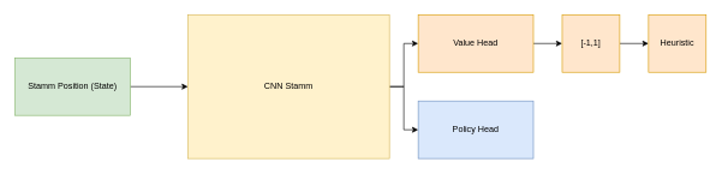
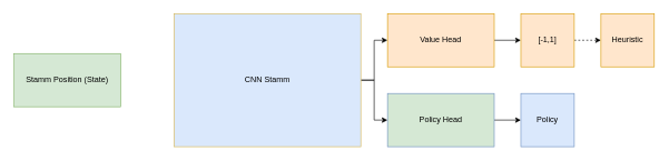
- <mxCell id="11" value="" style="edgeStyle=orthogonalEdgeStyle;rounded=0;orthogonalLoop=1;jettySize=auto;html=1;" parent="1" source="12" target="14" edge="1"><mxGeometry relative="1" as="geometry" /></mxCell>
+ <mxCell id="11" value="" style="edgeStyle=orthogonalEdgeStyle;rounded=0;orthogonalLoop=1;jettySize=auto;html=1;dashed=1;" parent="1" source="12" target="14" edge="1"><mxGeometry relative="1" as="geometry" /></mxCell>
- <mxCell id="2" value="" style="edgeStyle=orthogonalEdgeStyle;rounded=0;orthogonalLoop=1;jettySize=auto;html=1;" parent="1" source="3" target="6" edge="1"><mxGeometry relative="1" as="geometry" /></mxCell>
- <mxCell id="6" value="CNN Stamm" style="rounded=0;whiteSpace=wrap;html=1;fillColor=#fff2cc;strokeColor=#d6b656;" parent="1" vertex="1"><mxGeometry x="260" y="20" width="280" height="200" as="geometry" /></mxCell>
+ <mxCell id="6" value="CNN Stamm" style="rounded=0;whiteSpace=wrap;html=1;fillColor=#dae8fc;strokeColor=#d6b656;" parent="1" vertex="1"><mxGeometry x="260" y="20" width="280" height="200" as="geometry" /></mxCell>
- <mxCell id="10" value="Policy Head" style="rounded=0;whiteSpace=wrap;html=1;fillColor=#dae8fc;strokeColor=#6c8ebf;" parent="1" vertex="1"><mxGeometry x="580" y="140" width="160" height="80" as="geometry" /></mxCell>
+ <mxCell id="10" value="Policy Head" style="rounded=0;whiteSpace=wrap;html=1;fillColor=#d5e8d4;strokeColor=#6c8ebf;" parent="1" vertex="1"><mxGeometry x="580" y="140" width="160" height="80" as="geometry" /></mxCell>
+ <mxCell id="9" style="edgeStyle=orthogonalEdgeStyle;rounded=0;orthogonalLoop=1;jettySize=auto;html=1;exitX=1;exitY=0.5;exitDx=0;exitDy=0;" parent="1" source="10" target="13" edge="1"><mxGeometry relative="1" as="geometry" /></mxCell>
+ <mxCell id="13" value="Policy" style="rounded=0;whiteSpace=wrap;html=1;fillColor=#dae8fc;strokeColor=#6c8ebf;" parent="1" vertex="1"><mxGeometry x="780" y="140" width="80" height="80" as="geometry" /></mxCell>
